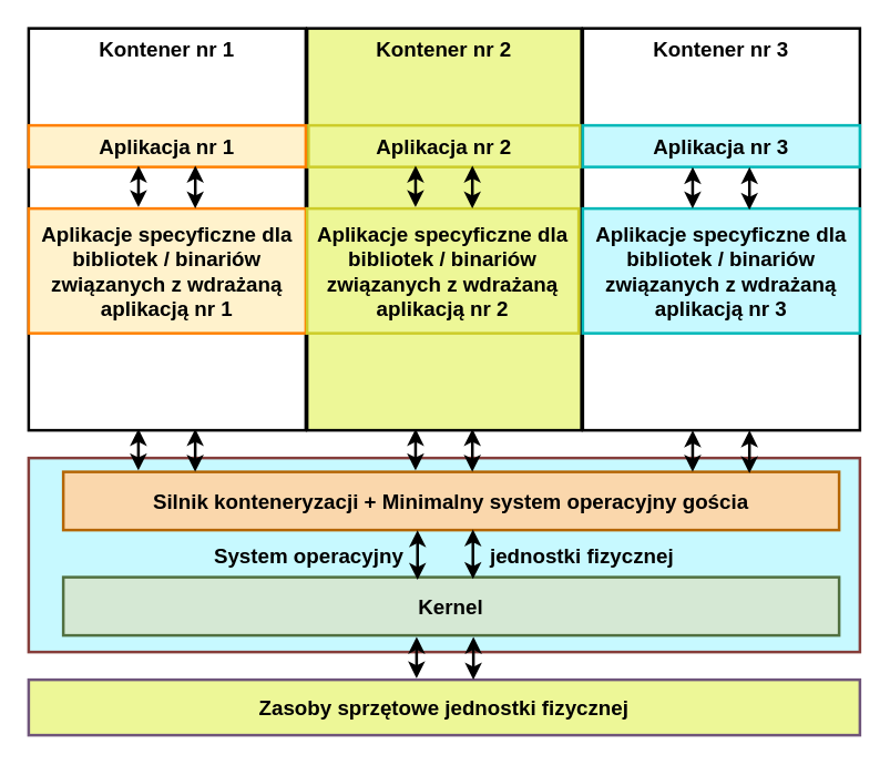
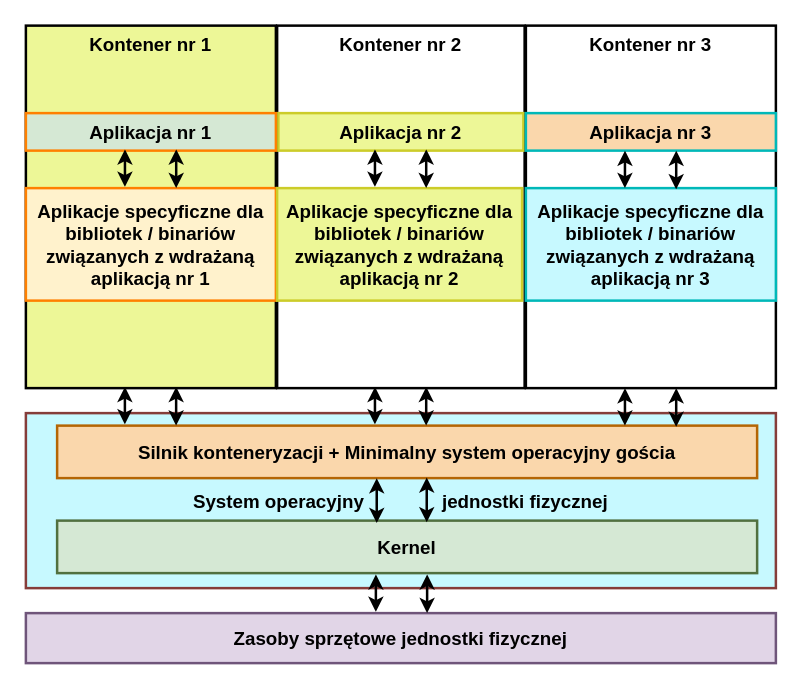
- <mxCell id="4" value="&lt;b style=&quot;font-size: 15px&quot;&gt;Kontener nr 1&lt;br style=&quot;font-size: 15px&quot;&gt;&lt;/b&gt;" style="rounded=0;whiteSpace=wrap;html=1;fontSize=15;strokeWidth=2;horizontal=1;align=center;verticalAlign=top;" vertex="1" parent="1"><mxGeometry x="20" y="20" width="200" height="290" as="geometry" /></mxCell>
+ <mxCell id="4" value="&lt;b style=&quot;font-size: 15px&quot;&gt;Kontener nr 1&lt;br style=&quot;font-size: 15px&quot;&gt;&lt;/b&gt;" style="rounded=0;whiteSpace=wrap;html=1;fontSize=15;strokeWidth=2;horizontal=1;align=center;verticalAlign=top;fillColor=#edf797;" vertex="1" parent="1"><mxGeometry x="20" y="20" width="200" height="290" as="geometry" /></mxCell>
- <mxCell id="3" value="&lt;b style=&quot;font-size: 15px&quot;&gt;Kontener nr 2&lt;br style=&quot;font-size: 15px&quot;&gt;&lt;/b&gt;" style="rounded=0;whiteSpace=wrap;html=1;fontSize=15;strokeWidth=2;horizontal=1;align=center;verticalAlign=top;fillColor=#edf797;" vertex="1" parent="1"><mxGeometry x="221" y="20" width="198" height="290" as="geometry" /></mxCell>
+ <mxCell id="3" value="&lt;b style=&quot;font-size: 15px&quot;&gt;Kontener nr 2&lt;br style=&quot;font-size: 15px&quot;&gt;&lt;/b&gt;" style="rounded=0;whiteSpace=wrap;html=1;fontSize=15;strokeWidth=2;horizontal=1;align=center;verticalAlign=top;" vertex="1" parent="1"><mxGeometry x="221" y="20" width="198" height="290" as="geometry" /></mxCell>
- <mxCell id="15" value="Aplikacja nr 1" style="rounded=0;whiteSpace=wrap;html=1;fontStyle=1;fontSize=15;fillColor=#fff2cc;strokeColor=#FF8000;strokeWidth=2;" vertex="1" parent="1"><mxGeometry x="20" y="90" width="200" height="30" as="geometry" /></mxCell>
+ <mxCell id="15" value="Aplikacja nr 1" style="rounded=0;whiteSpace=wrap;html=1;fontStyle=1;fontSize=15;fillColor=#d5e8d4;strokeColor=#FF8000;strokeWidth=2;" vertex="1" parent="1"><mxGeometry x="20" y="90" width="200" height="30" as="geometry" /></mxCell>
- <mxCell id="17" value="&lt;span style=&quot;font-size: 15px; font-weight: 700;&quot;&gt;Aplikacja nr 3&lt;/span&gt;" style="rounded=0;whiteSpace=wrap;html=1;fillColor=#C7F9FF;strokeColor=#00B8B8;strokeWidth=2;fontSize=15;" vertex="1" parent="1"><mxGeometry x="420" y="90" width="200" height="30" as="geometry" /></mxCell>
+ <mxCell id="17" value="&lt;span style=&quot;font-size: 15px; font-weight: 700;&quot;&gt;Aplikacja nr 3&lt;/span&gt;" style="rounded=0;whiteSpace=wrap;html=1;fillColor=#fad7ac;strokeColor=#00B8B8;strokeWidth=2;fontSize=15;" vertex="1" parent="1"><mxGeometry x="420" y="90" width="200" height="30" as="geometry" /></mxCell>
- <mxCell id="5" value="Zasoby sprzętowe jednostki fizycznej" style="rounded=0;whiteSpace=wrap;html=1;fontStyle=1;fontSize=15;fillColor=#edf797;strokeWidth=2;strokeColor=#6F557A;" vertex="1" parent="1"><mxGeometry x="20" y="490" width="600" height="40" as="geometry" /></mxCell>
+ <mxCell id="5" value="Zasoby sprzętowe jednostki fizycznej" style="rounded=0;whiteSpace=wrap;html=1;fontStyle=1;fontSize=15;fillColor=#e1d5e7;strokeWidth=2;strokeColor=#6F557A;" vertex="1" parent="1"><mxGeometry x="20" y="490" width="600" height="40" as="geometry" /></mxCell>
